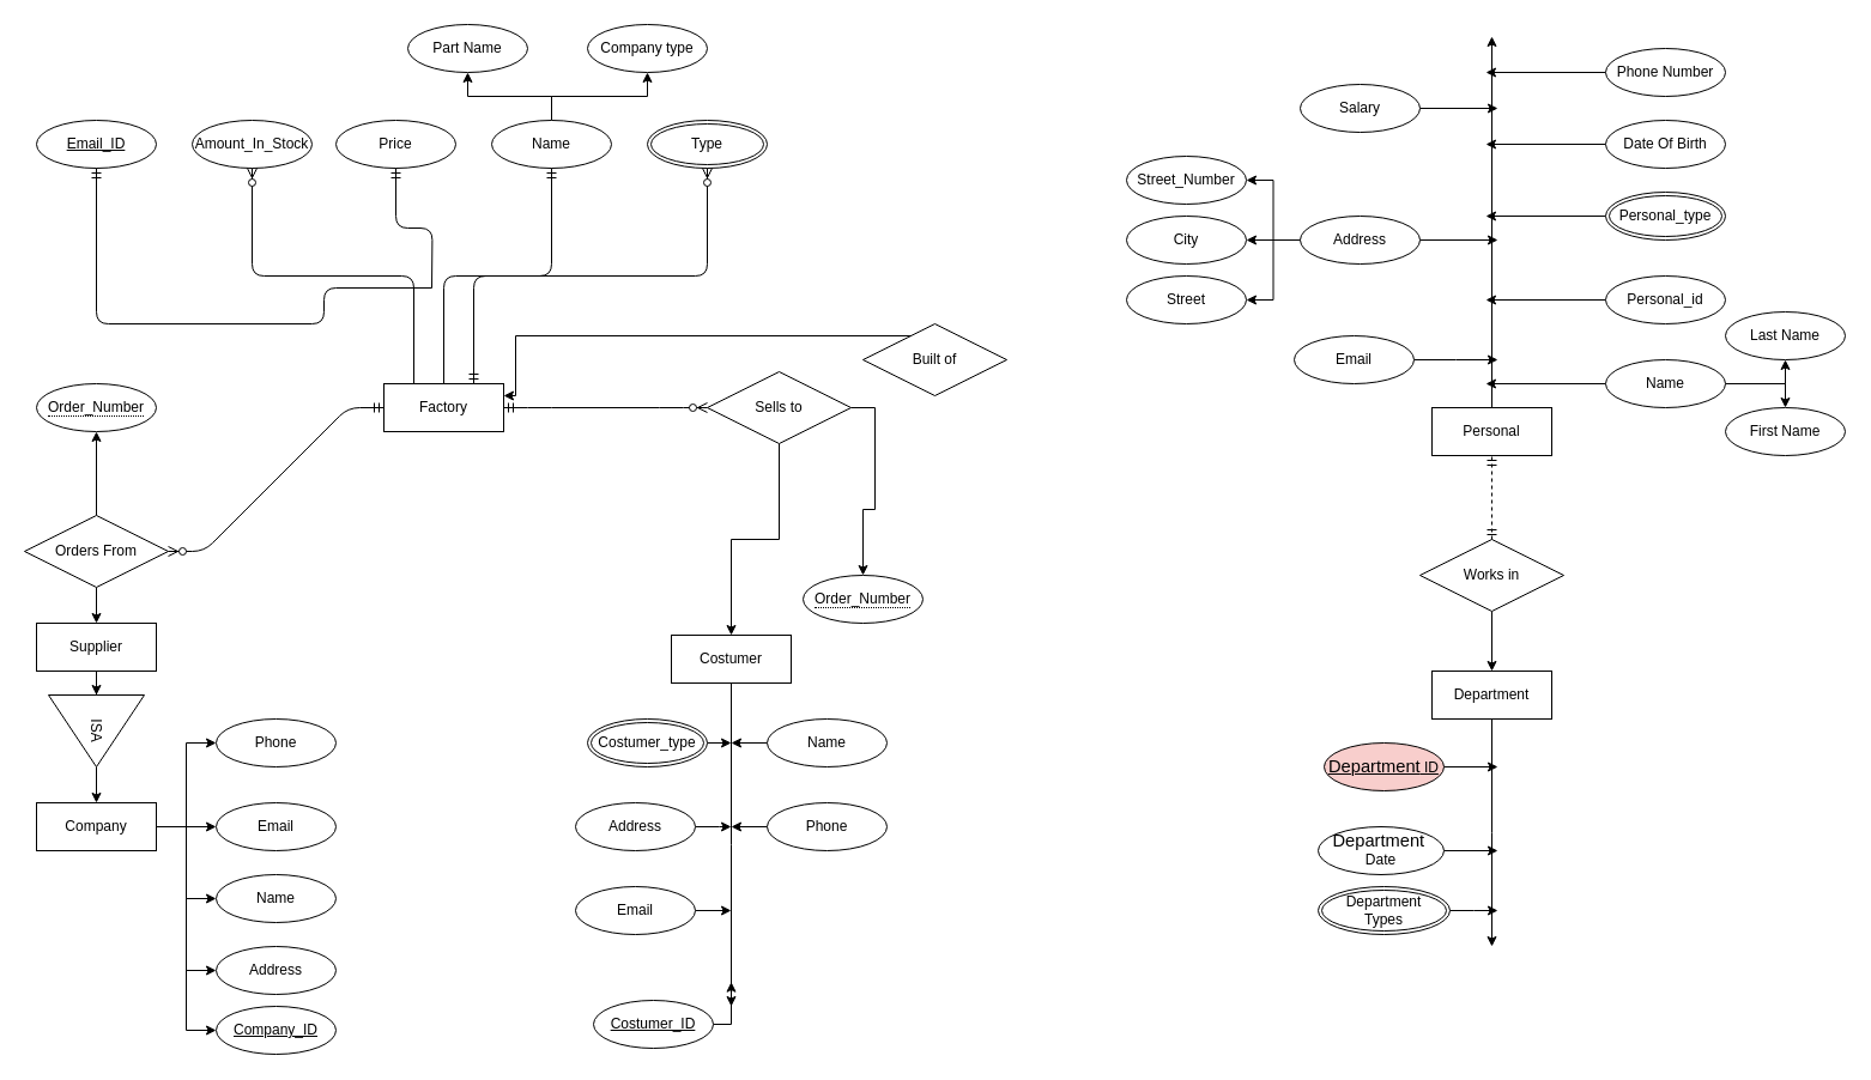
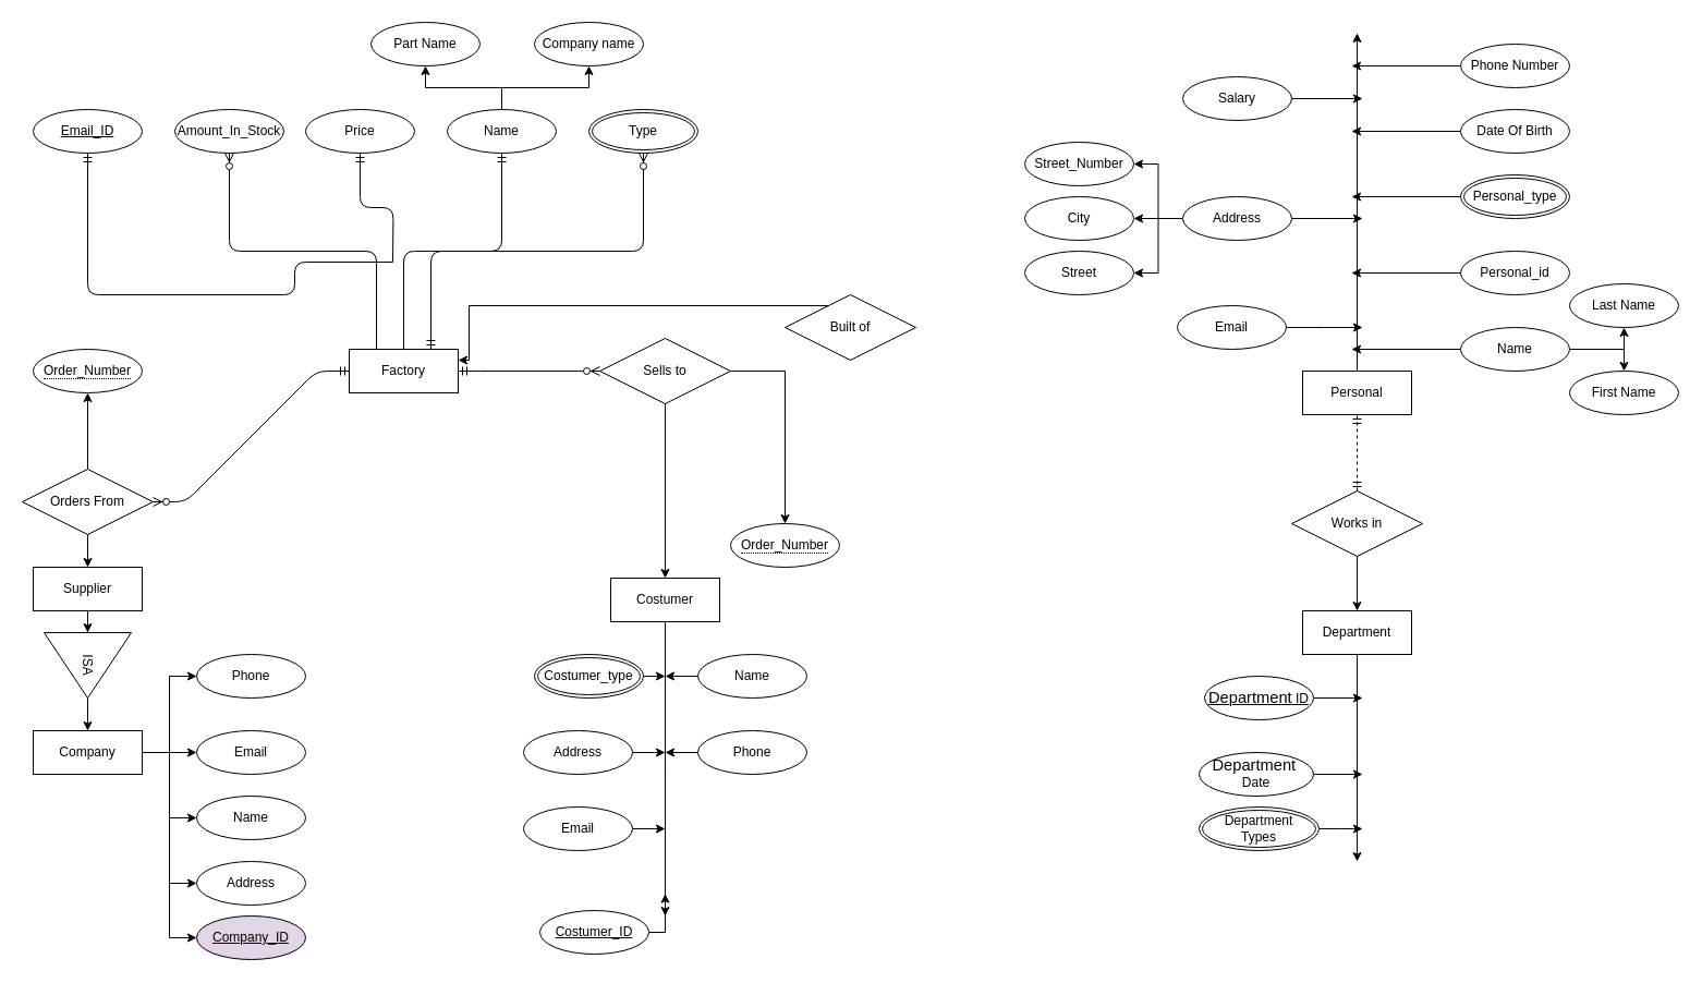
- <mxCell id="14" value="Company type" style="ellipse;whiteSpace=wrap;html=1;align=center;" parent="1" vertex="1"><mxGeometry x="490" y="20" width="100" height="40" as="geometry" /></mxCell>
+ <mxCell id="14" value="Company name" style="ellipse;whiteSpace=wrap;html=1;align=center;" parent="1" vertex="1"><mxGeometry x="490" y="20" width="100" height="40" as="geometry" /></mxCell>
- <mxCell id="21" value="Sells to" style="shape=rhombus;perimeter=rhombusPerimeter;whiteSpace=wrap;html=1;align=center;" parent="1" vertex="1"><mxGeometry x="590" y="310" width="120" height="60" as="geometry" /></mxCell>
+ <mxCell id="21" value="Sells to" style="shape=rhombus;perimeter=rhombusPerimeter;whiteSpace=wrap;html=1;align=center;" parent="1" vertex="1"><mxGeometry x="550" y="310" width="120" height="60" as="geometry" /></mxCell>
- <mxCell id="89" value="&lt;u&gt;&lt;span style=&quot;font-size: 11pt ; line-height: 107% ; font-family: &amp;#34;calibri&amp;#34; , sans-serif&quot;&gt;Department&lt;/span&gt;&amp;nbsp;ID&lt;/u&gt;" style="ellipse;whiteSpace=wrap;html=1;align=center;fillColor=#f8cecc;" parent="1" vertex="1"><mxGeometry x="1105" y="620" width="100" height="40" as="geometry" /></mxCell>
+ <mxCell id="89" value="&lt;u&gt;&lt;span style=&quot;font-size: 11pt ; line-height: 107% ; font-family: &amp;#34;calibri&amp;#34; , sans-serif&quot;&gt;Department&lt;/span&gt;&amp;nbsp;ID&lt;/u&gt;" style="ellipse;whiteSpace=wrap;html=1;align=center;" parent="1" vertex="1"><mxGeometry x="1105" y="620" width="100" height="40" as="geometry" /></mxCell>
- <mxCell id="45" value="&lt;u&gt;Company_ID&lt;/u&gt;" style="ellipse;whiteSpace=wrap;html=1;align=center;" parent="1" vertex="1"><mxGeometry x="180" y="840" width="100" height="40" as="geometry" /></mxCell>
+ <mxCell id="45" value="&lt;u&gt;Company_ID&lt;/u&gt;" style="ellipse;whiteSpace=wrap;html=1;align=center;fillColor=#e1d5e7;" parent="1" vertex="1"><mxGeometry x="180" y="840" width="100" height="40" as="geometry" /></mxCell>
